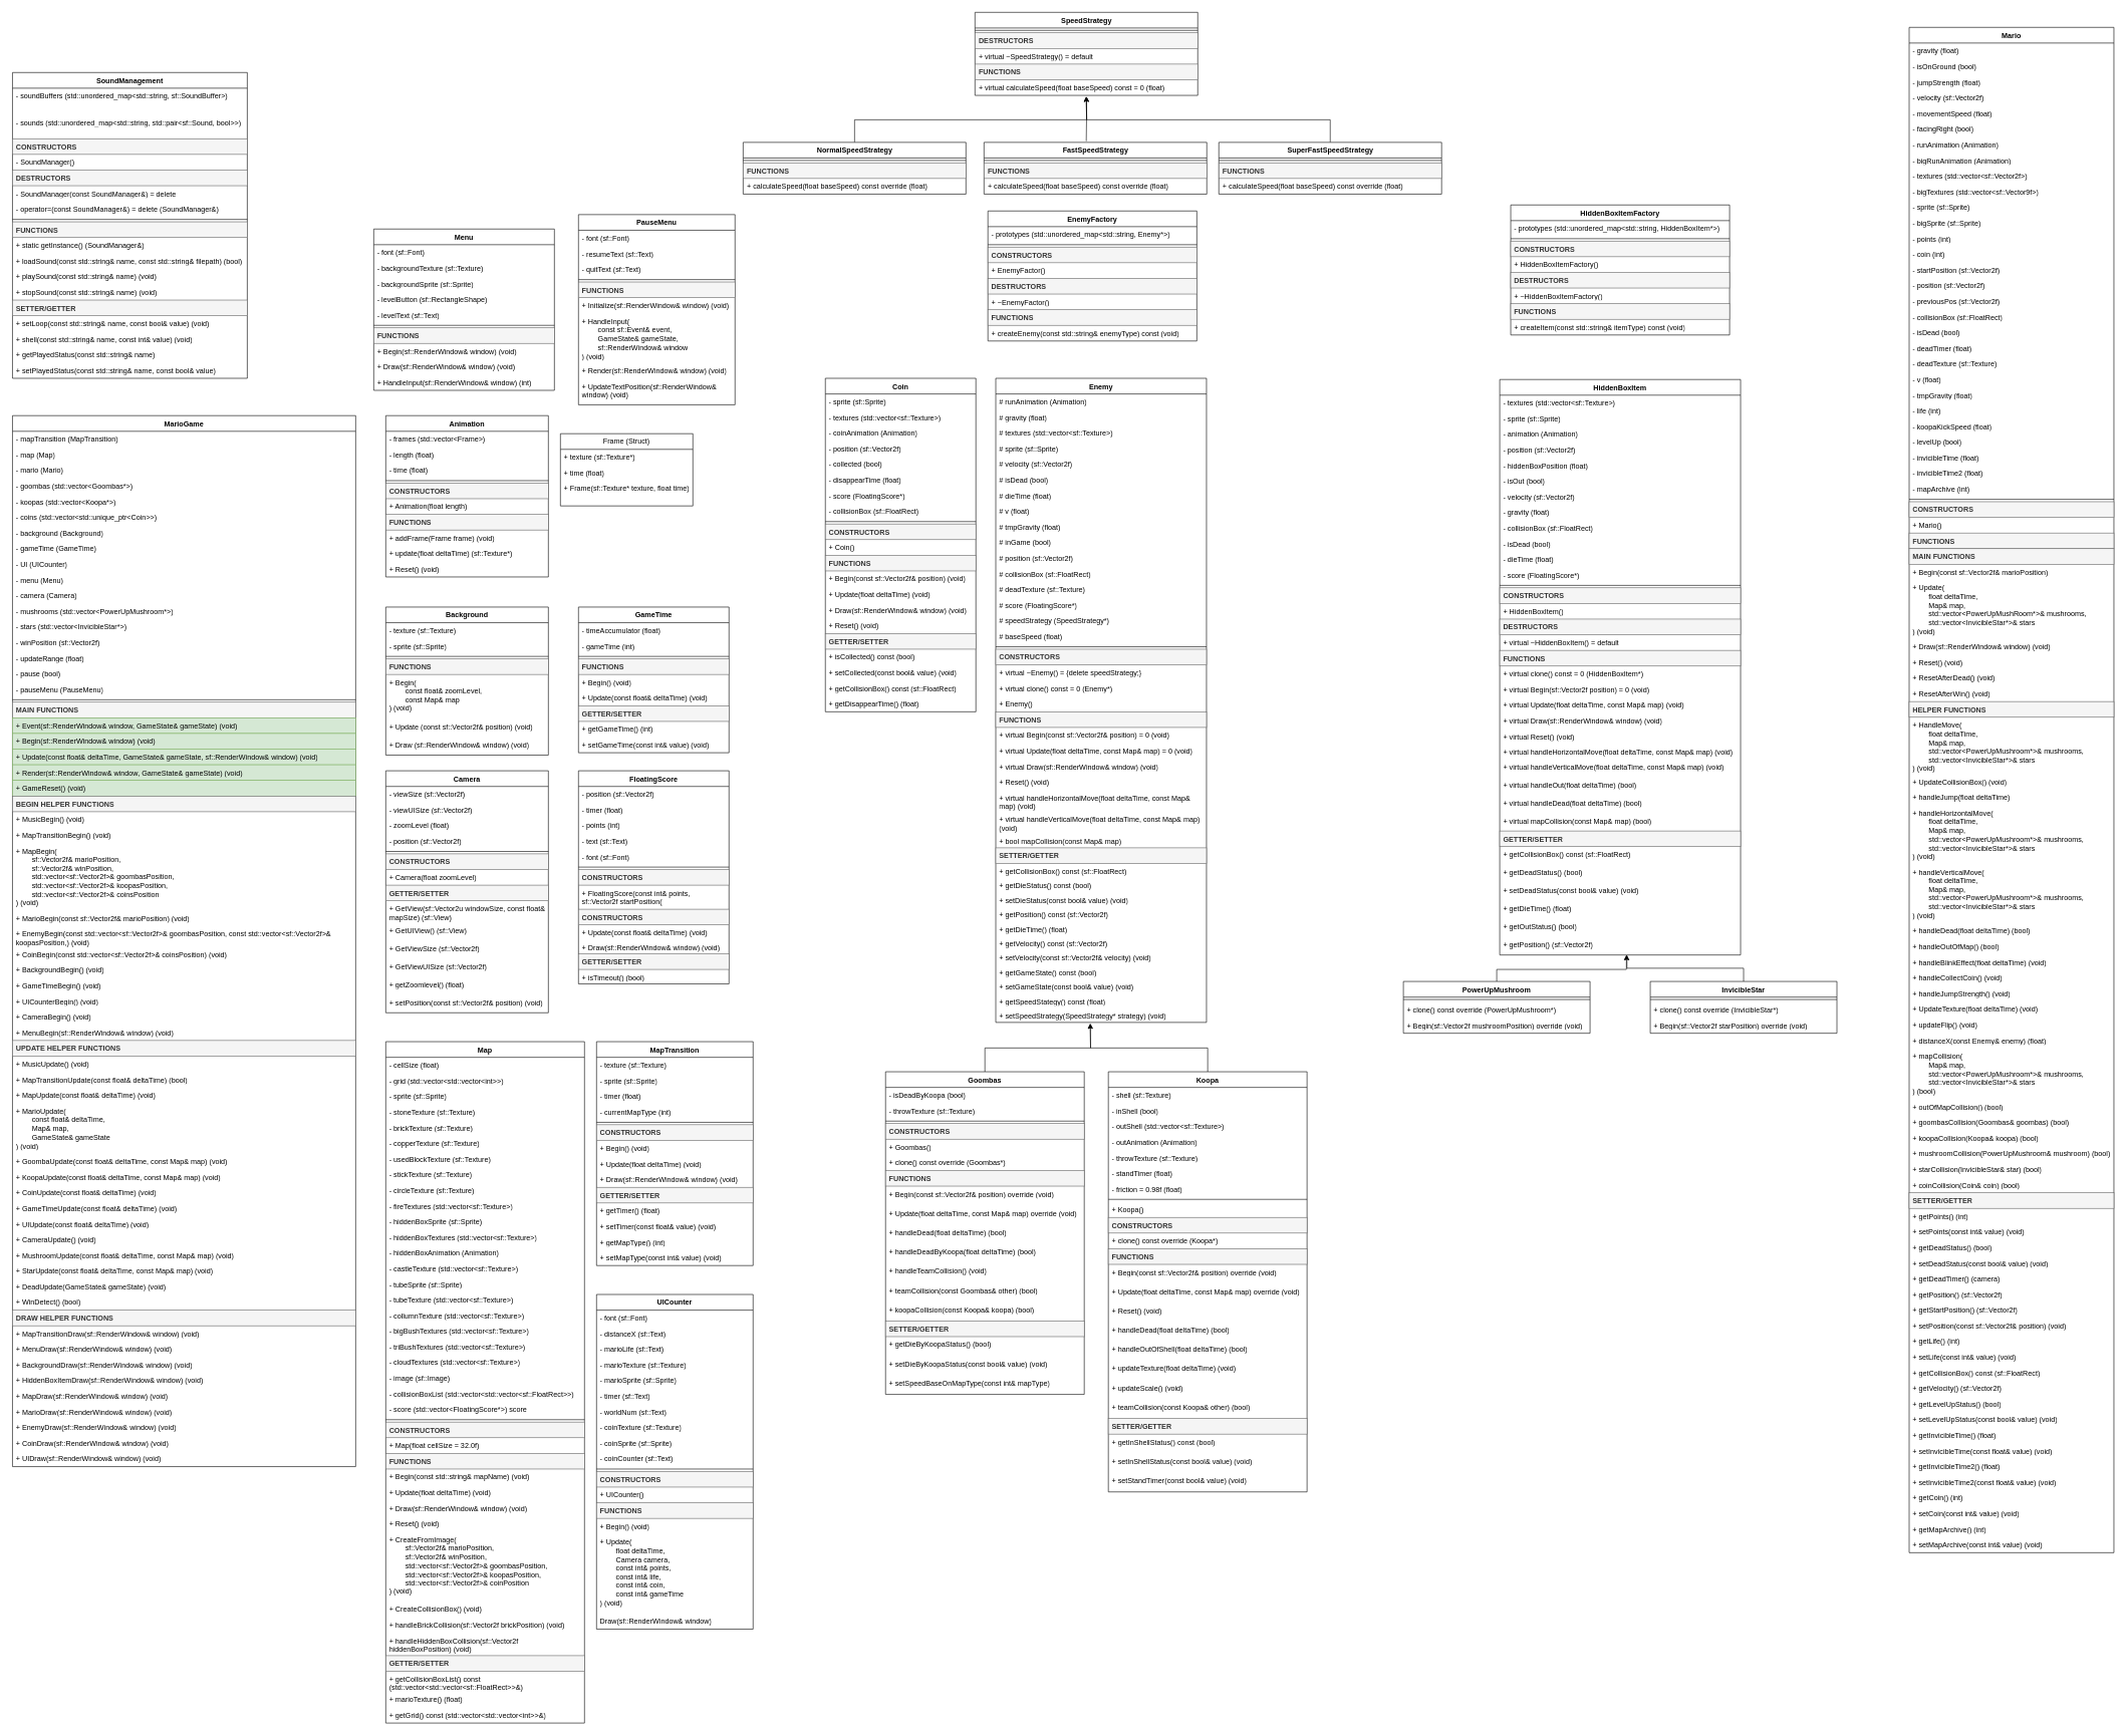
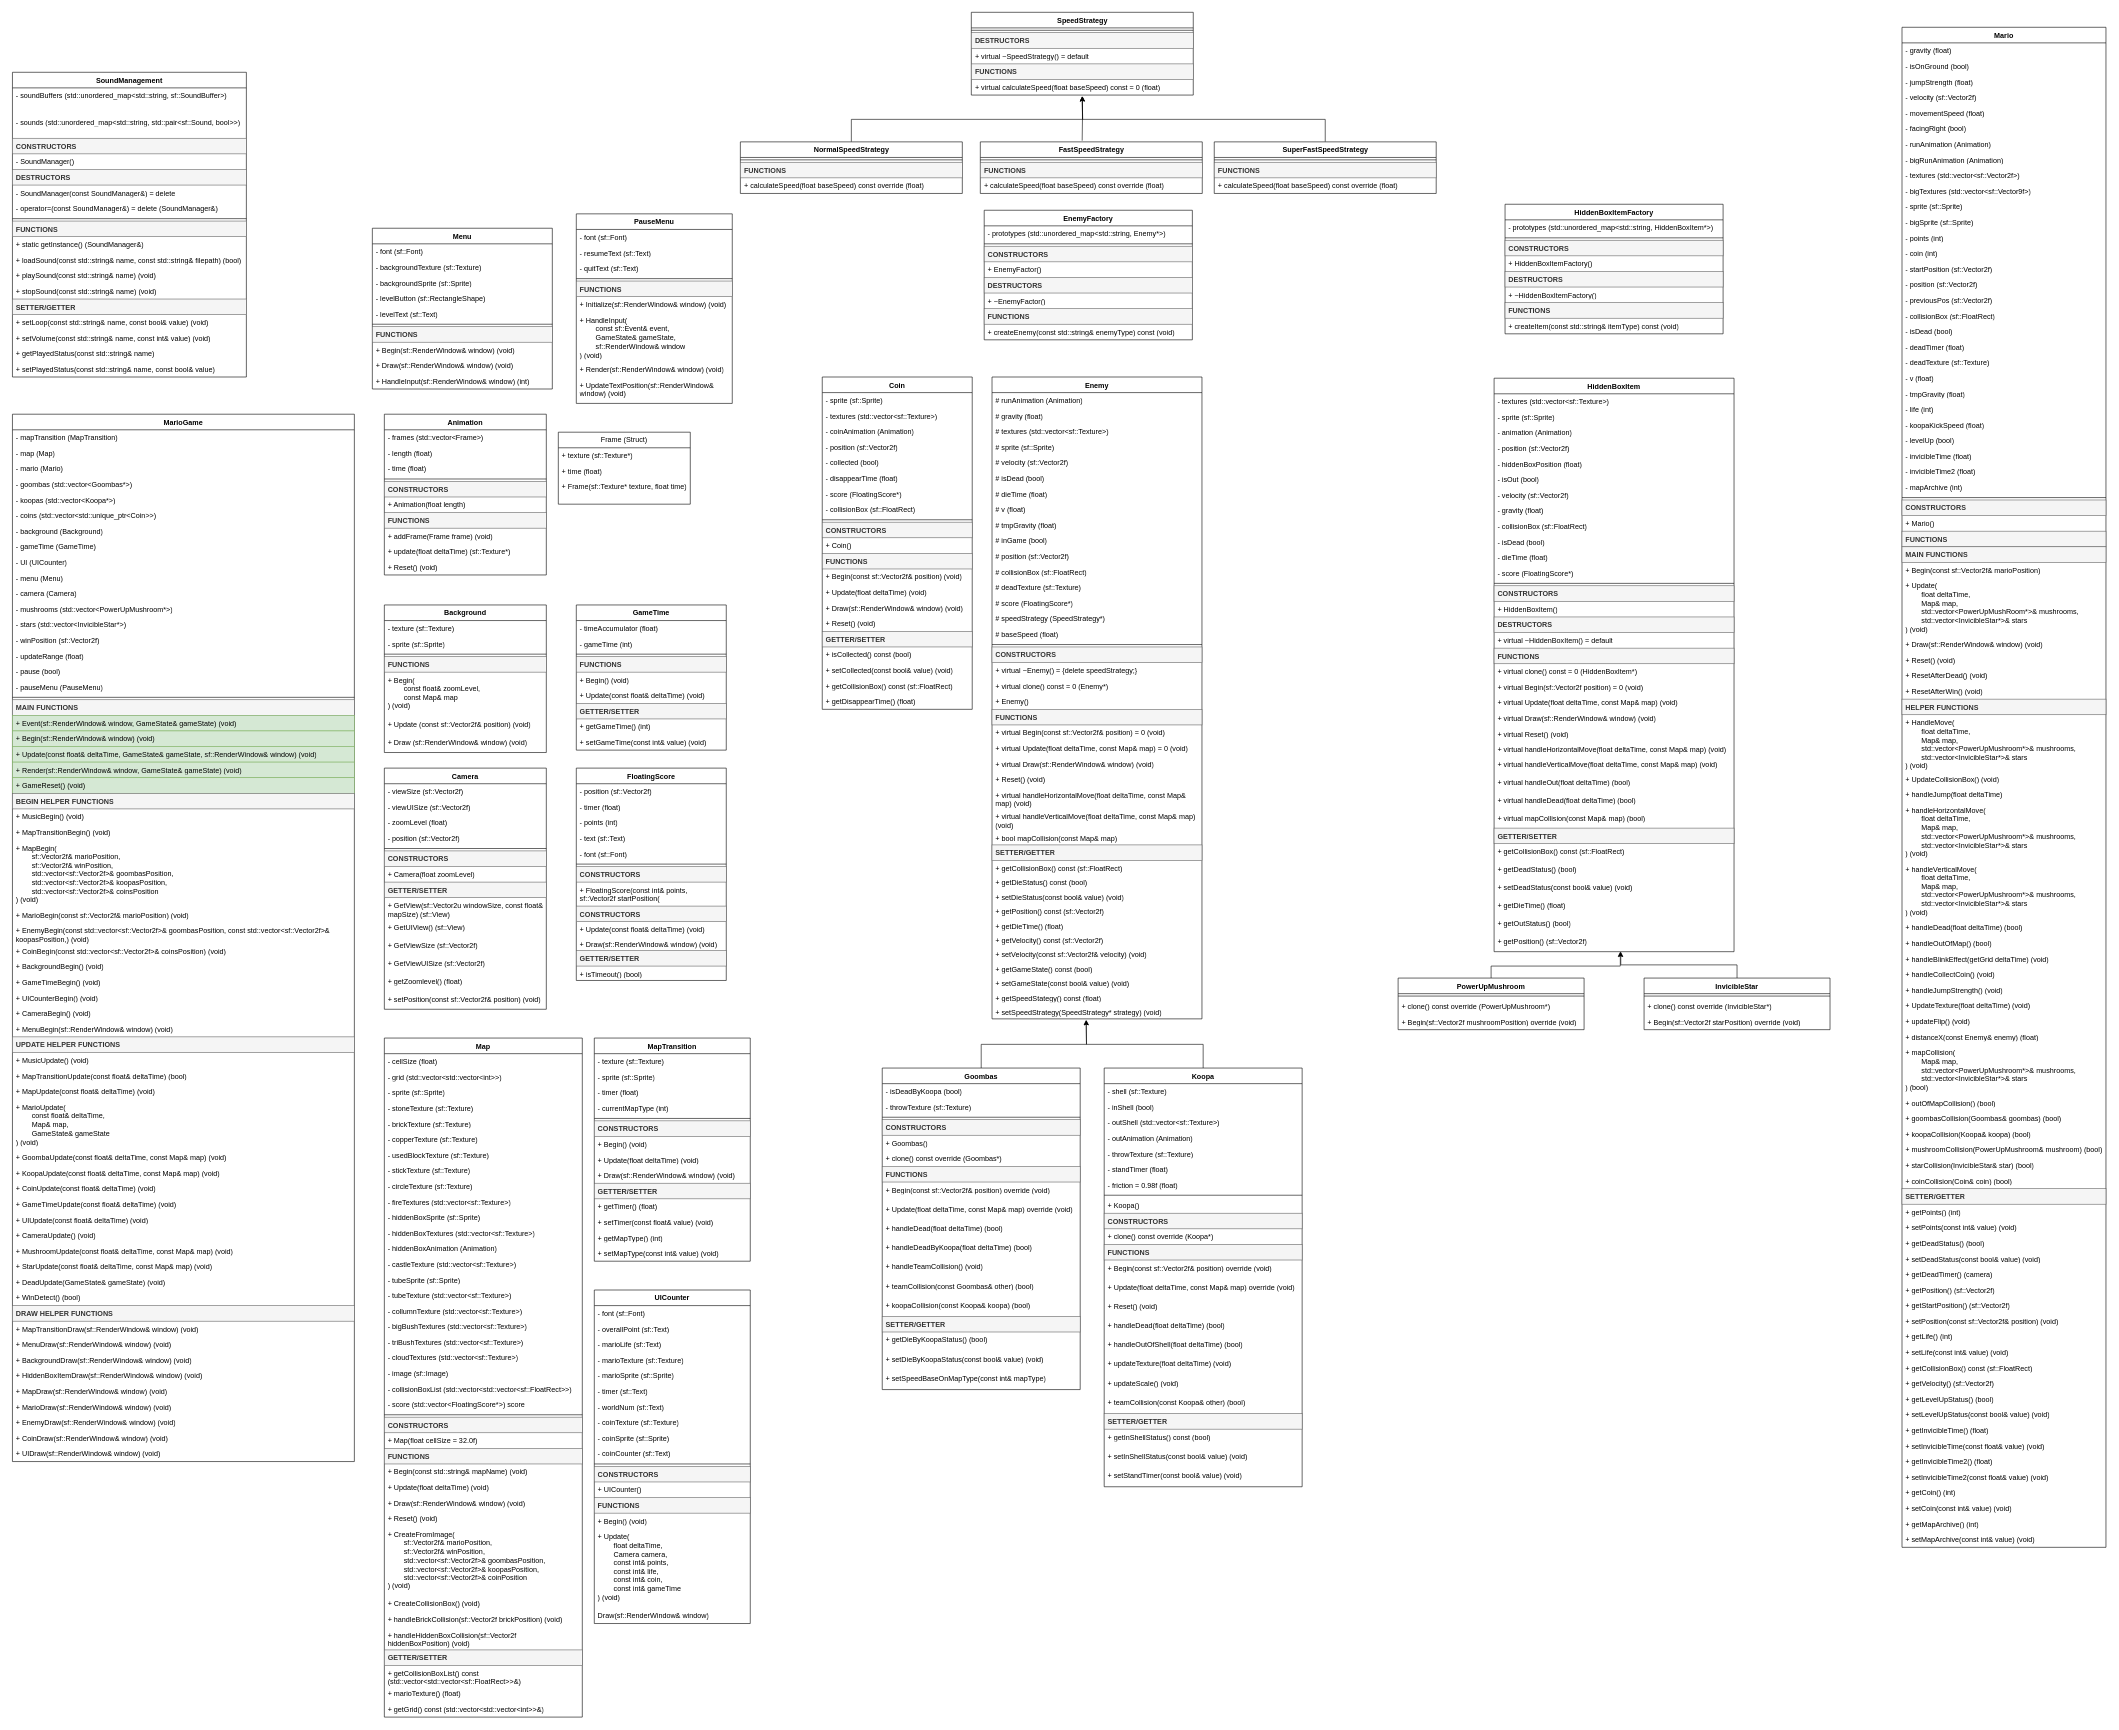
- <mxCell id="498" value="+ shell(const std::string&amp;amp; name, const int&amp;amp; value) (void)" style="text;strokeColor=none;fillColor=none;align=left;verticalAlign=top;spacingLeft=4;spacingRight=4;overflow=hidden;rotatable=0;points=[[0,0.5],[1,0.5]];portConstraint=eastwest;whiteSpace=wrap;html=1;" vertex="1" parent="482"><mxGeometry y="430" width="390" height="26" as="geometry" /></mxCell>
+ <mxCell id="498" value="+ setVolume(const std::string&amp;amp; name, const int&amp;amp; value) (void)" style="text;strokeColor=none;fillColor=none;align=left;verticalAlign=top;spacingLeft=4;spacingRight=4;overflow=hidden;rotatable=0;points=[[0,0.5],[1,0.5]];portConstraint=eastwest;whiteSpace=wrap;html=1;" vertex="1" parent="482"><mxGeometry y="430" width="390" height="26" as="geometry" /></mxCell>
- <mxCell id="425" value="+ handleBlinkEffect(float deltaTime) (void)" style="text;strokeColor=none;fillColor=none;align=left;verticalAlign=top;spacingLeft=4;spacingRight=4;overflow=hidden;rotatable=0;points=[[0,0.5],[1,0.5]];portConstraint=eastwest;whiteSpace=wrap;html=1;" vertex="1" parent="376"><mxGeometry y="1540" width="340" height="26" as="geometry" /></mxCell>
+ <mxCell id="425" value="+ handleBlinkEffect(getGrid deltaTime) (void)" style="text;strokeColor=none;fillColor=none;align=left;verticalAlign=top;spacingLeft=4;spacingRight=4;overflow=hidden;rotatable=0;points=[[0,0.5],[1,0.5]];portConstraint=eastwest;whiteSpace=wrap;html=1;" vertex="1" parent="376"><mxGeometry y="1540" width="340" height="26" as="geometry" /></mxCell>
- <mxCell id="503" value="- distanceX (sf::Text)" style="text;strokeColor=none;fillColor=none;align=left;verticalAlign=top;spacingLeft=4;spacingRight=4;overflow=hidden;rotatable=0;points=[[0,0.5],[1,0.5]];portConstraint=eastwest;whiteSpace=wrap;html=1;" vertex="1" parent="501"><mxGeometry y="52" width="260" height="26" as="geometry" /></mxCell>
+ <mxCell id="503" value="- overallPoint (sf::Text)" style="text;strokeColor=none;fillColor=none;align=left;verticalAlign=top;spacingLeft=4;spacingRight=4;overflow=hidden;rotatable=0;points=[[0,0.5],[1,0.5]];portConstraint=eastwest;whiteSpace=wrap;html=1;" vertex="1" parent="501"><mxGeometry y="52" width="260" height="26" as="geometry" /></mxCell>
